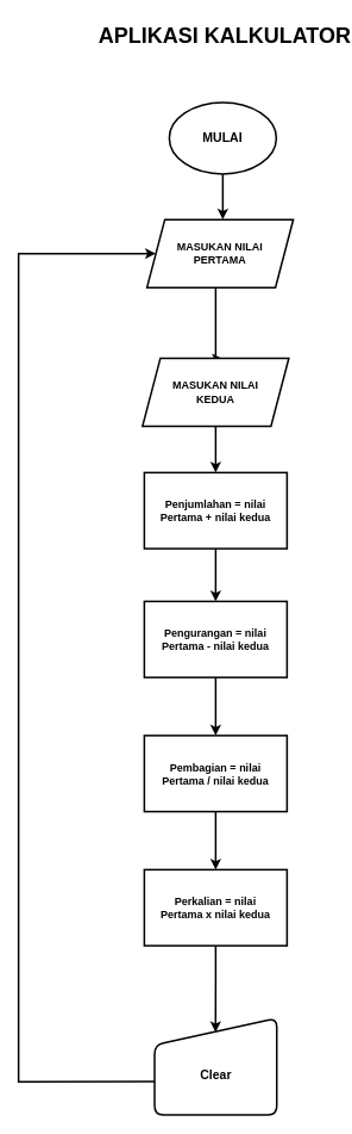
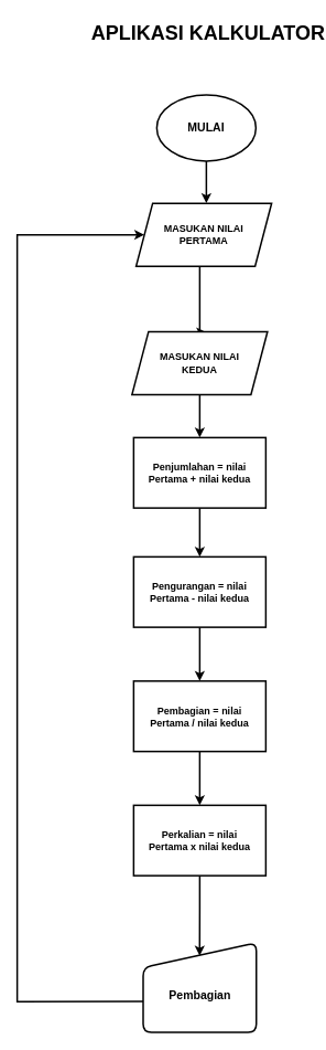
- <mxCell id="18" value="&lt;font style=&quot;font-size: 14px;&quot;&gt;&lt;b&gt;&lt;br&gt;Clear&lt;/b&gt;&lt;/font&gt;" style="shape=manualInput;whiteSpace=wrap;html=1;rounded=1;strokeWidth=2;" vertex="1" parent="1"><mxGeometry x="172.5" y="1138" width="137" height="108" as="geometry" /></mxCell>
+ <mxCell id="18" value="&lt;font style=&quot;font-size: 14px;&quot;&gt;&lt;b&gt;&lt;br&gt;Pembagian&lt;/b&gt;&lt;/font&gt;" style="shape=manualInput;whiteSpace=wrap;html=1;rounded=1;strokeWidth=2;" vertex="1" parent="1"><mxGeometry x="172.5" y="1138" width="137" height="108" as="geometry" /></mxCell>
